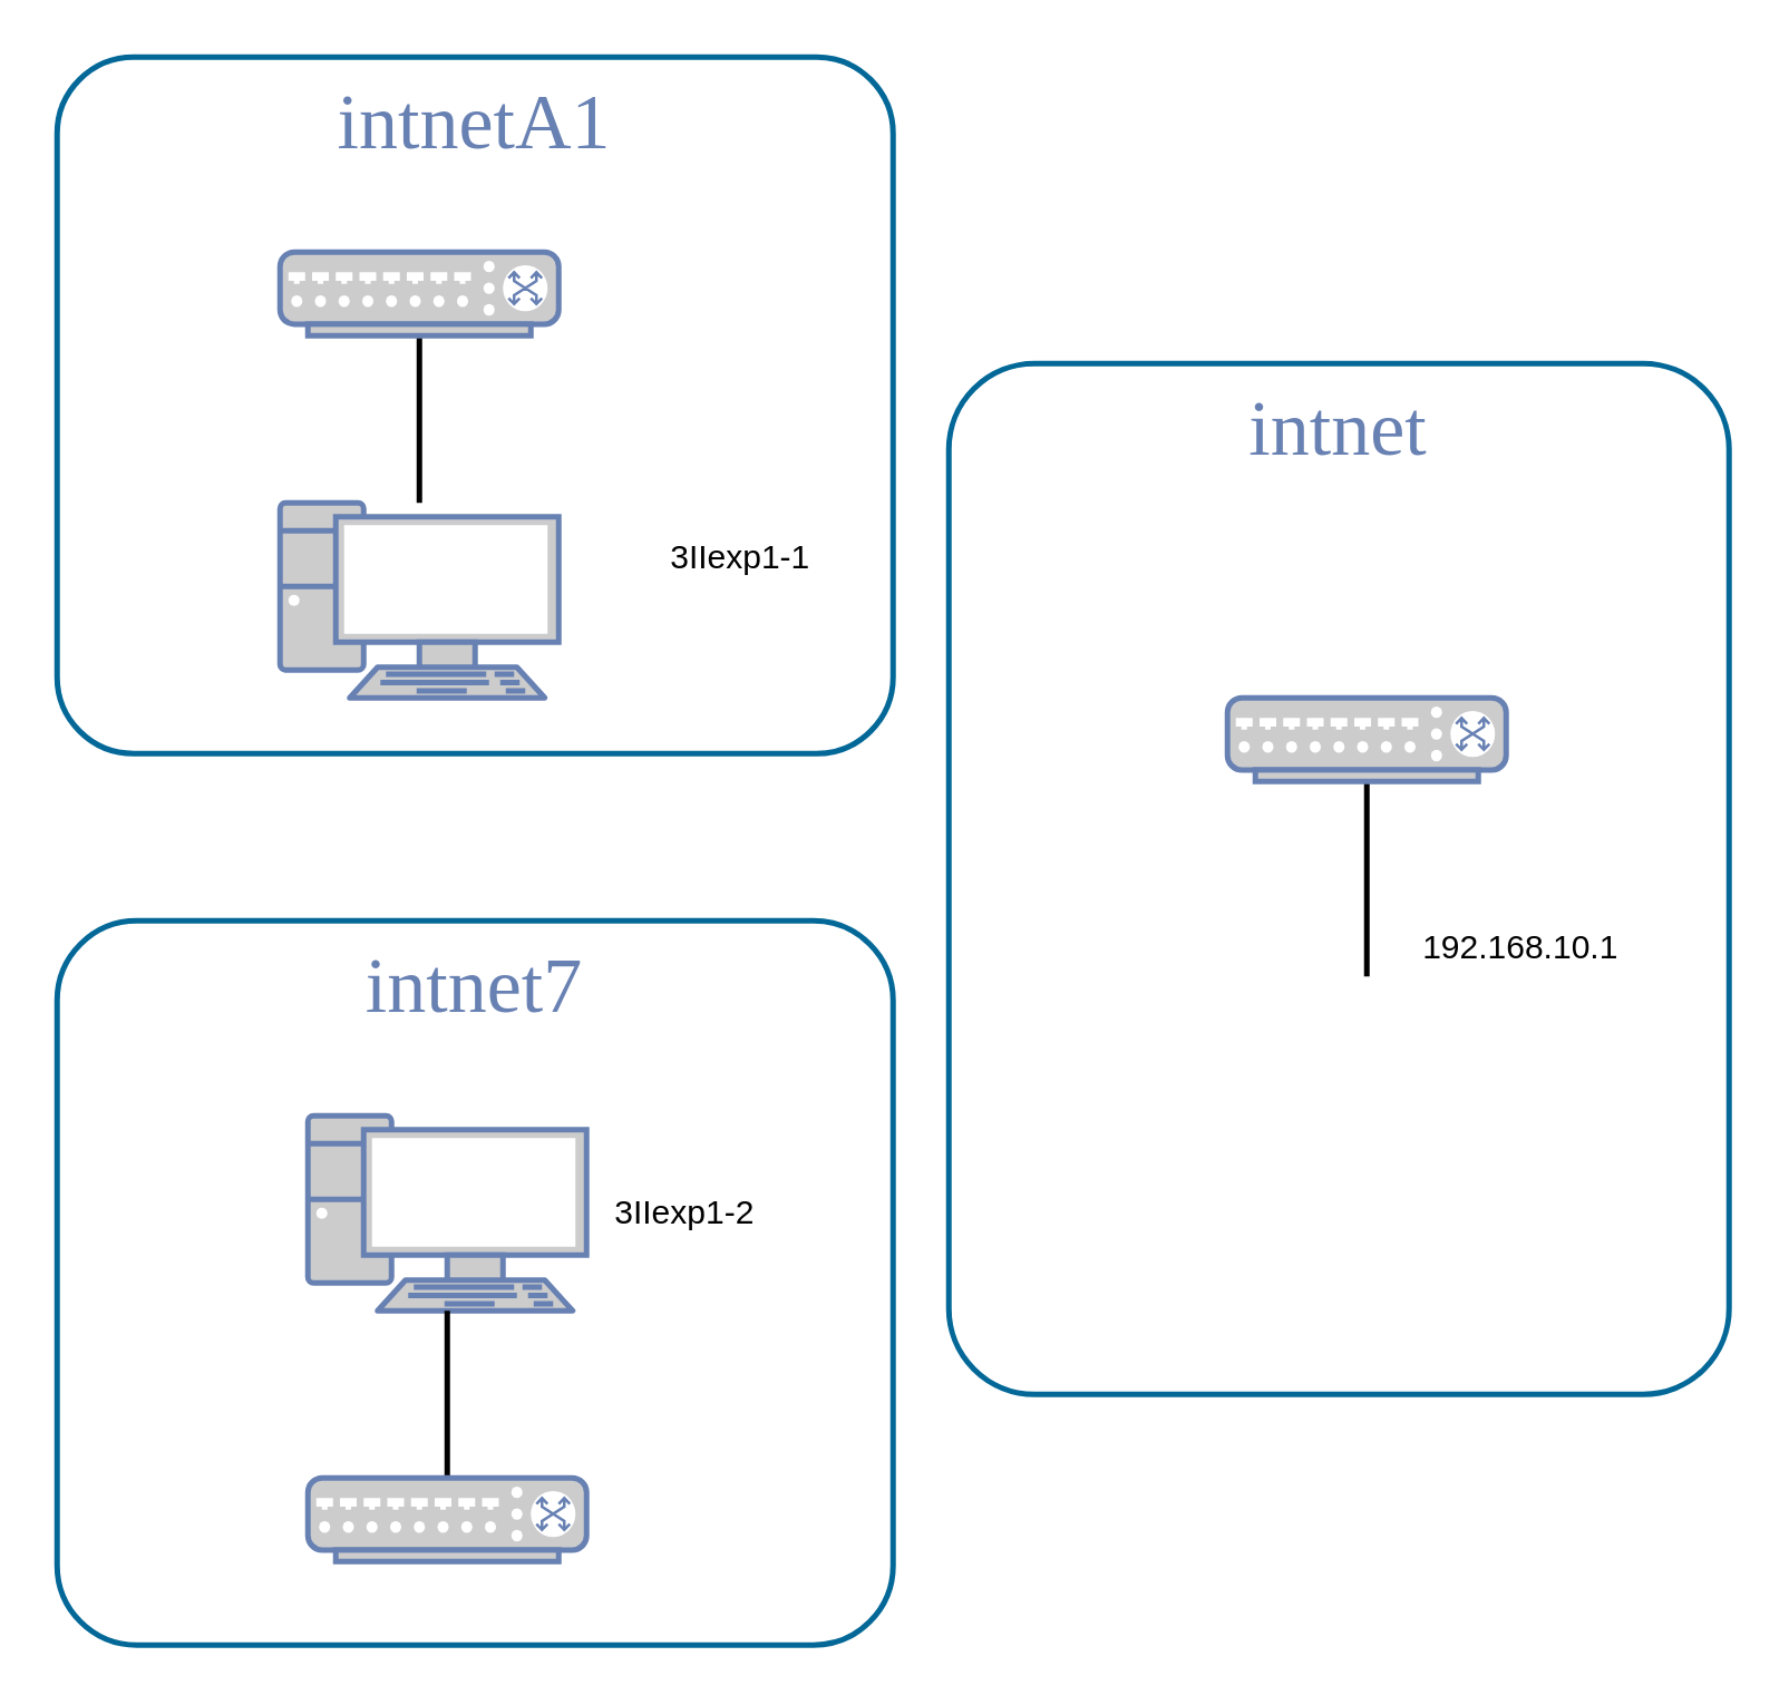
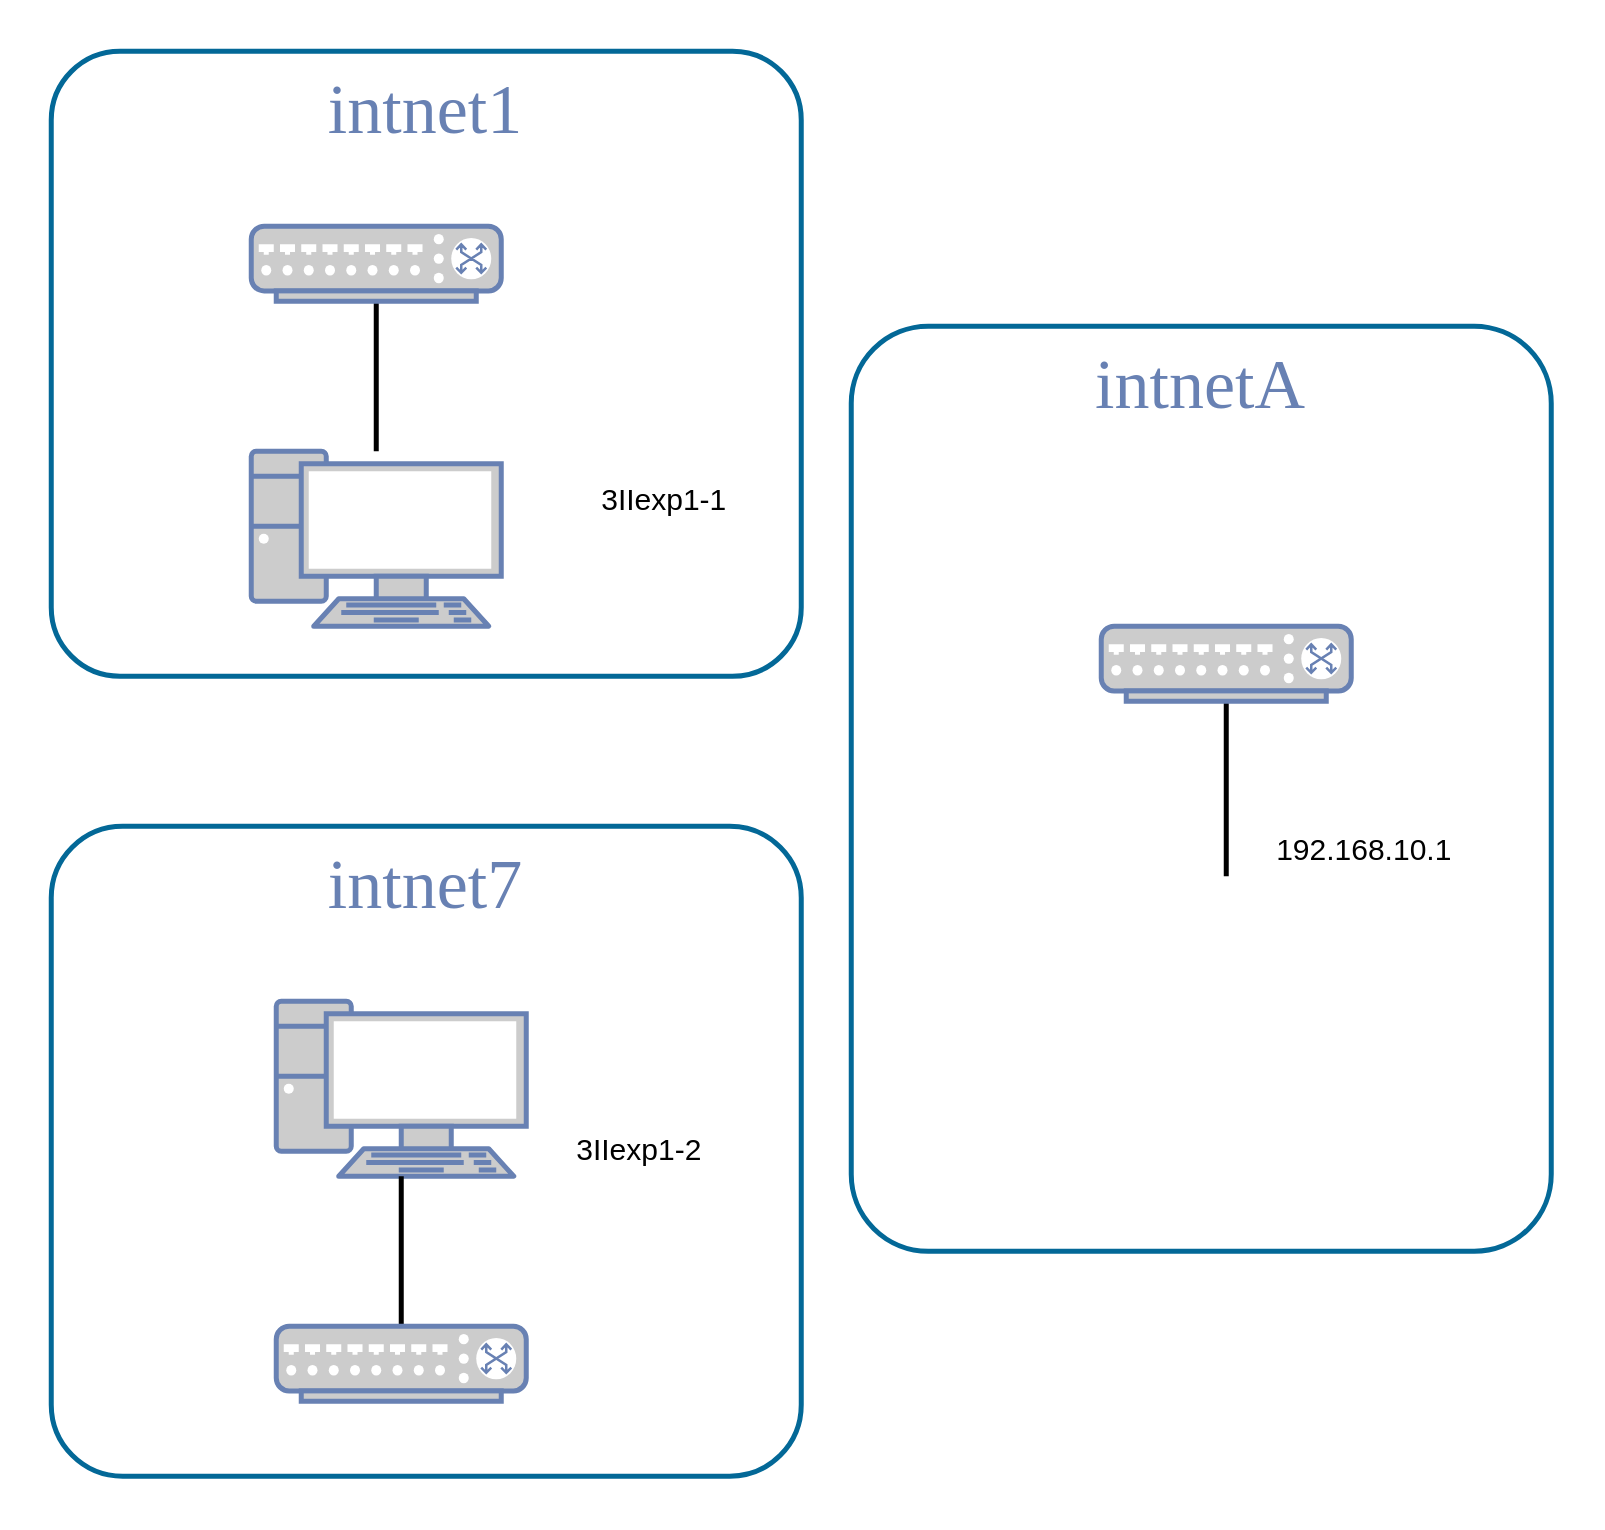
- <mxCell id="2" value="intnetA1" style="rounded=1;whiteSpace=wrap;html=1;shadow=0;comic=0;strokeColor=#036897;strokeWidth=2;fillColor=none;fontFamily=Verdana;fontSize=28;fontColor=#6881B3;align=center;arcSize=11;verticalAlign=top;" parent="1" vertex="1"><mxGeometry x="20" y="20" width="300" height="250" as="geometry" /></mxCell>
+ <mxCell id="2" value="intnet1" style="rounded=1;whiteSpace=wrap;html=1;shadow=0;comic=0;strokeColor=#036897;strokeWidth=2;fillColor=none;fontFamily=Verdana;fontSize=28;fontColor=#6881B3;align=center;arcSize=11;verticalAlign=top;" parent="1" vertex="1"><mxGeometry x="20" y="20" width="300" height="250" as="geometry" /></mxCell>
- <mxCell id="13" value="intnet" style="rounded=1;whiteSpace=wrap;html=1;shadow=0;comic=0;strokeColor=#036897;strokeWidth=2;fillColor=none;fontFamily=Verdana;fontSize=28;fontColor=#6881B3;align=center;arcSize=11;verticalAlign=top;" vertex="1" parent="1"><mxGeometry x="340" y="130" width="280" height="370" as="geometry" /></mxCell>
+ <mxCell id="13" value="intnetA" style="rounded=1;whiteSpace=wrap;html=1;shadow=0;comic=0;strokeColor=#036897;strokeWidth=2;fillColor=none;fontFamily=Verdana;fontSize=28;fontColor=#6881B3;align=center;arcSize=11;verticalAlign=top;" vertex="1" parent="1"><mxGeometry x="340" y="130" width="280" height="370" as="geometry" /></mxCell>
- <mxCell id="11" value="3IIexp1&lt;span style=&quot;background-color: transparent; color: light-dark(rgb(0, 0, 0), rgb(255, 255, 255));&quot;&gt;-2&lt;/span&gt;" style="text;html=1;align=center;verticalAlign=middle;resizable=0;points=[];autosize=1;strokeColor=none;fillColor=none;" parent="1" vertex="1"><mxGeometry x="210" y="420" width="70" height="30" as="geometry" /></mxCell>
+ <mxCell id="11" value="3IIexp1&lt;span style=&quot;background-color: transparent; color: light-dark(rgb(0, 0, 0), rgb(255, 255, 255));&quot;&gt;-2&lt;/span&gt;" style="text;html=1;align=center;verticalAlign=middle;resizable=0;points=[];autosize=1;strokeColor=none;fillColor=none;" parent="1" vertex="1"><mxGeometry x="220" y="445" width="70" height="30" as="geometry" /></mxCell>
